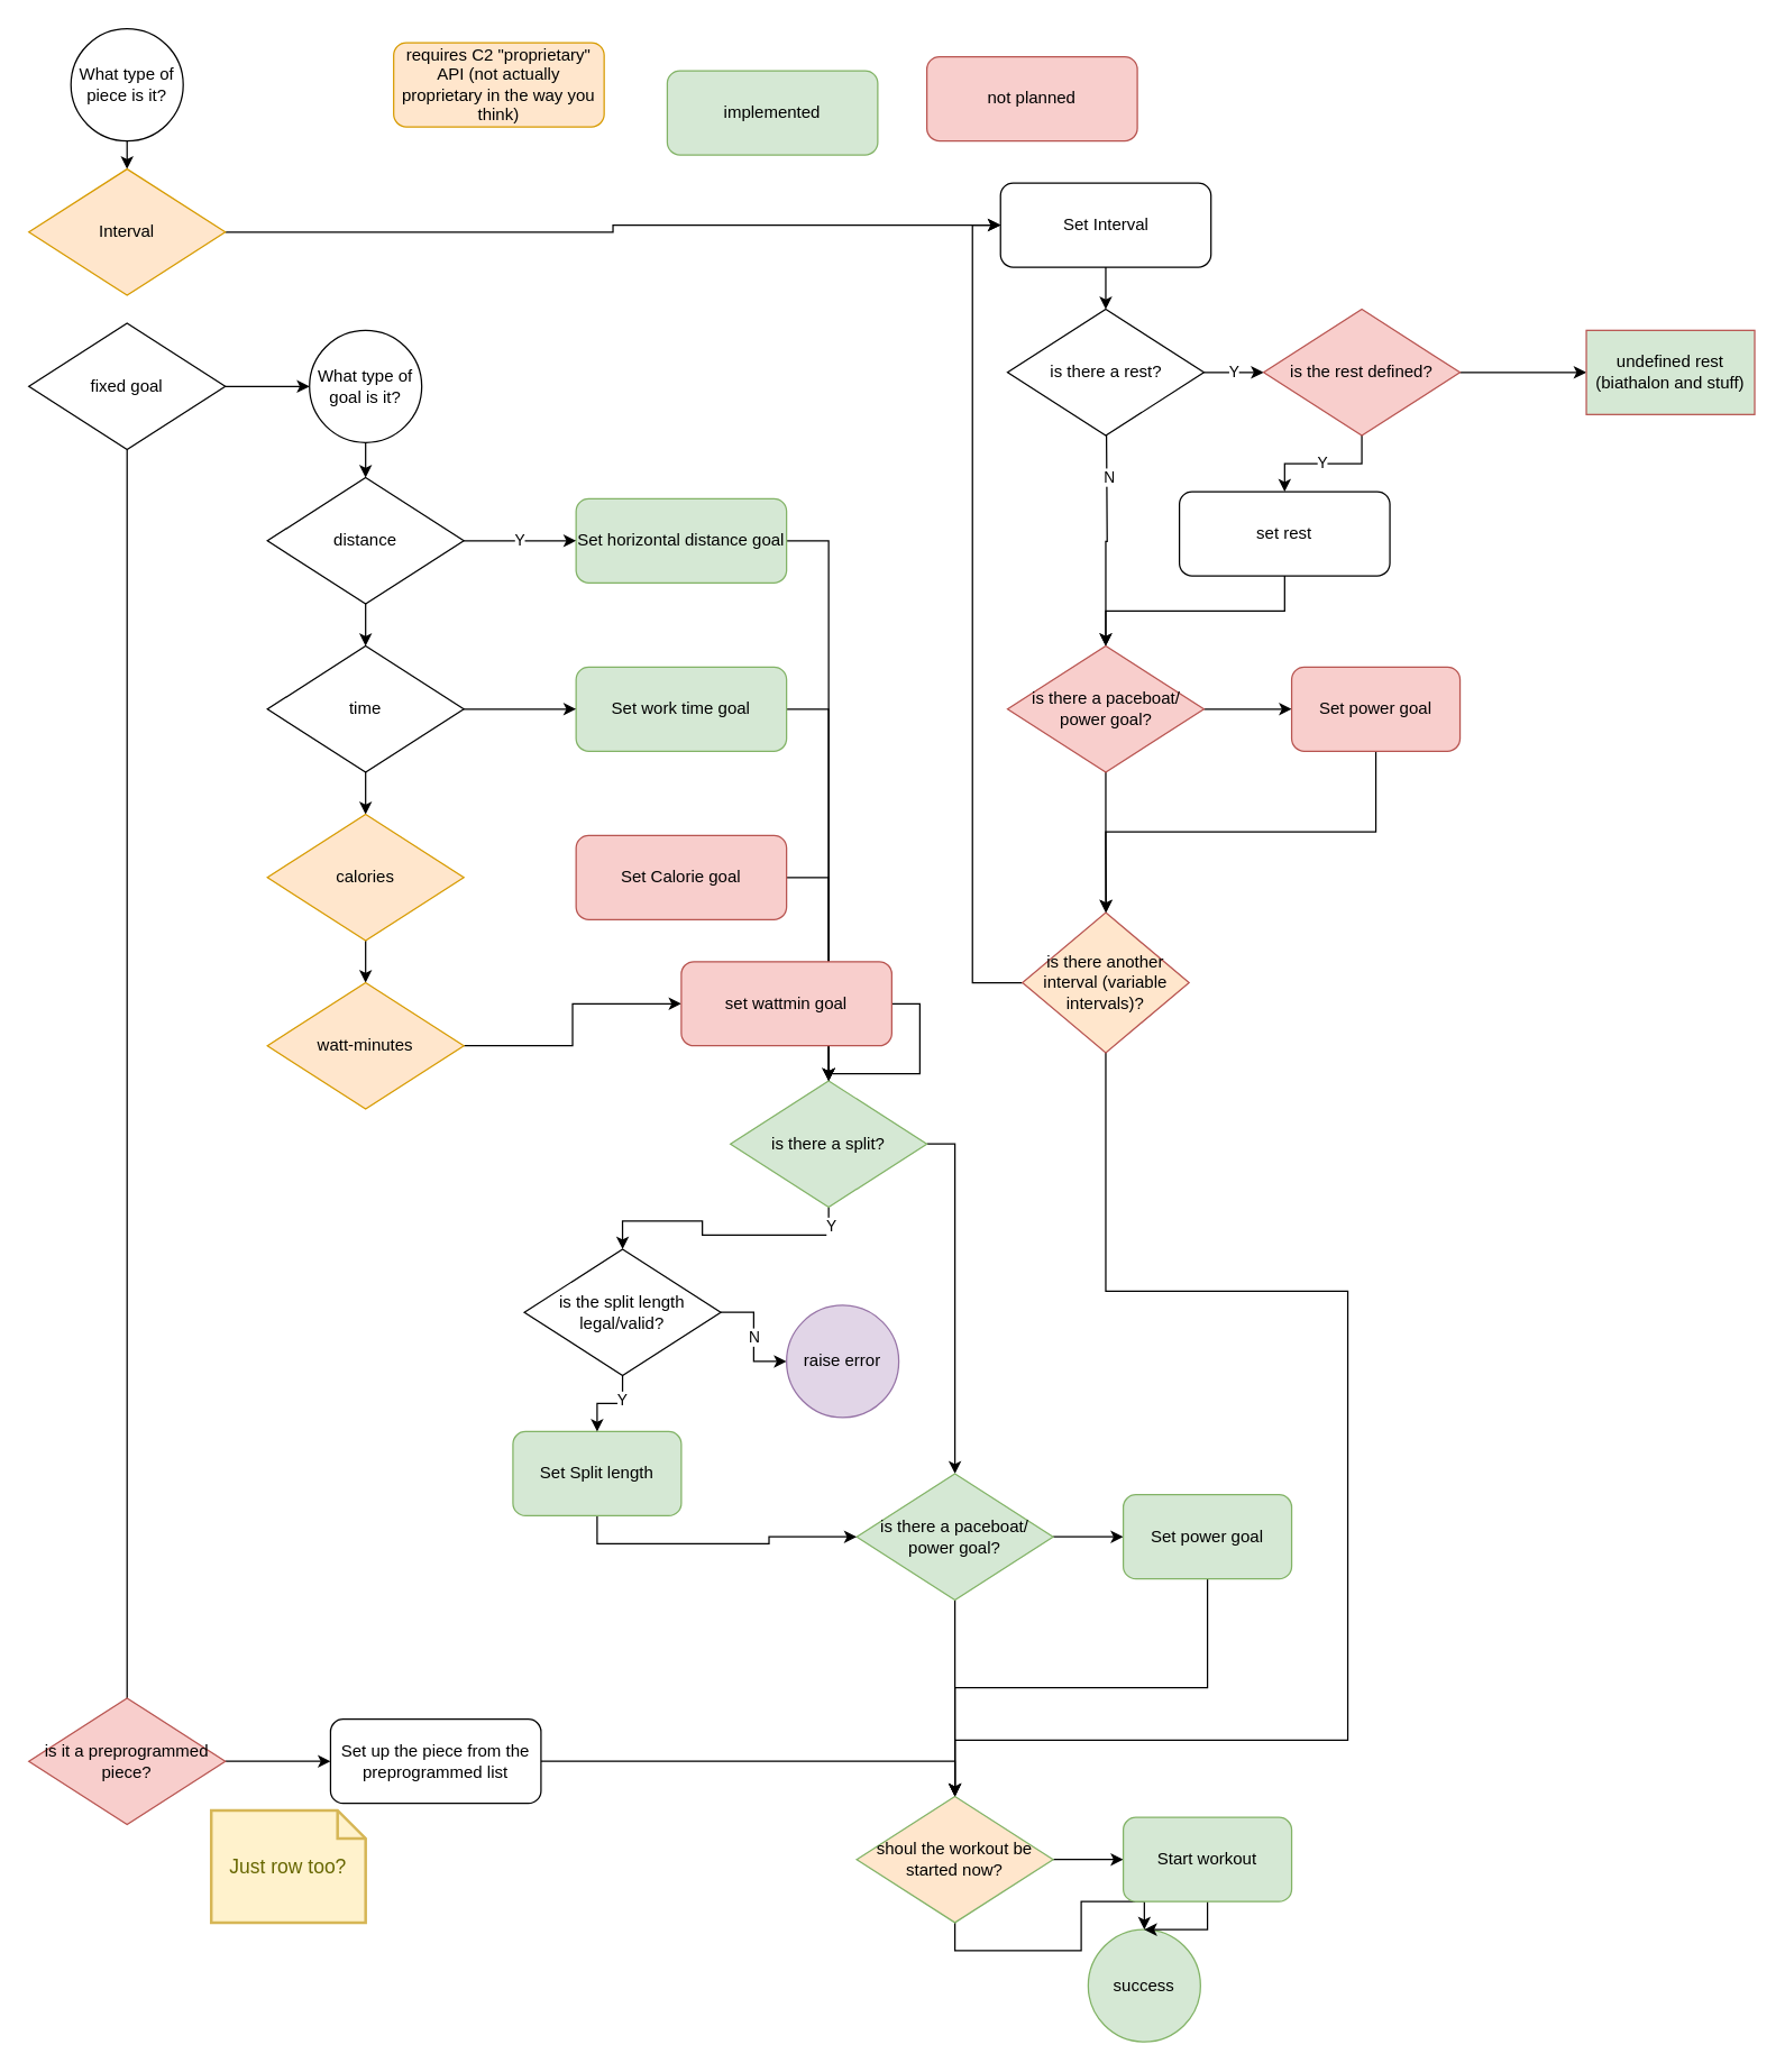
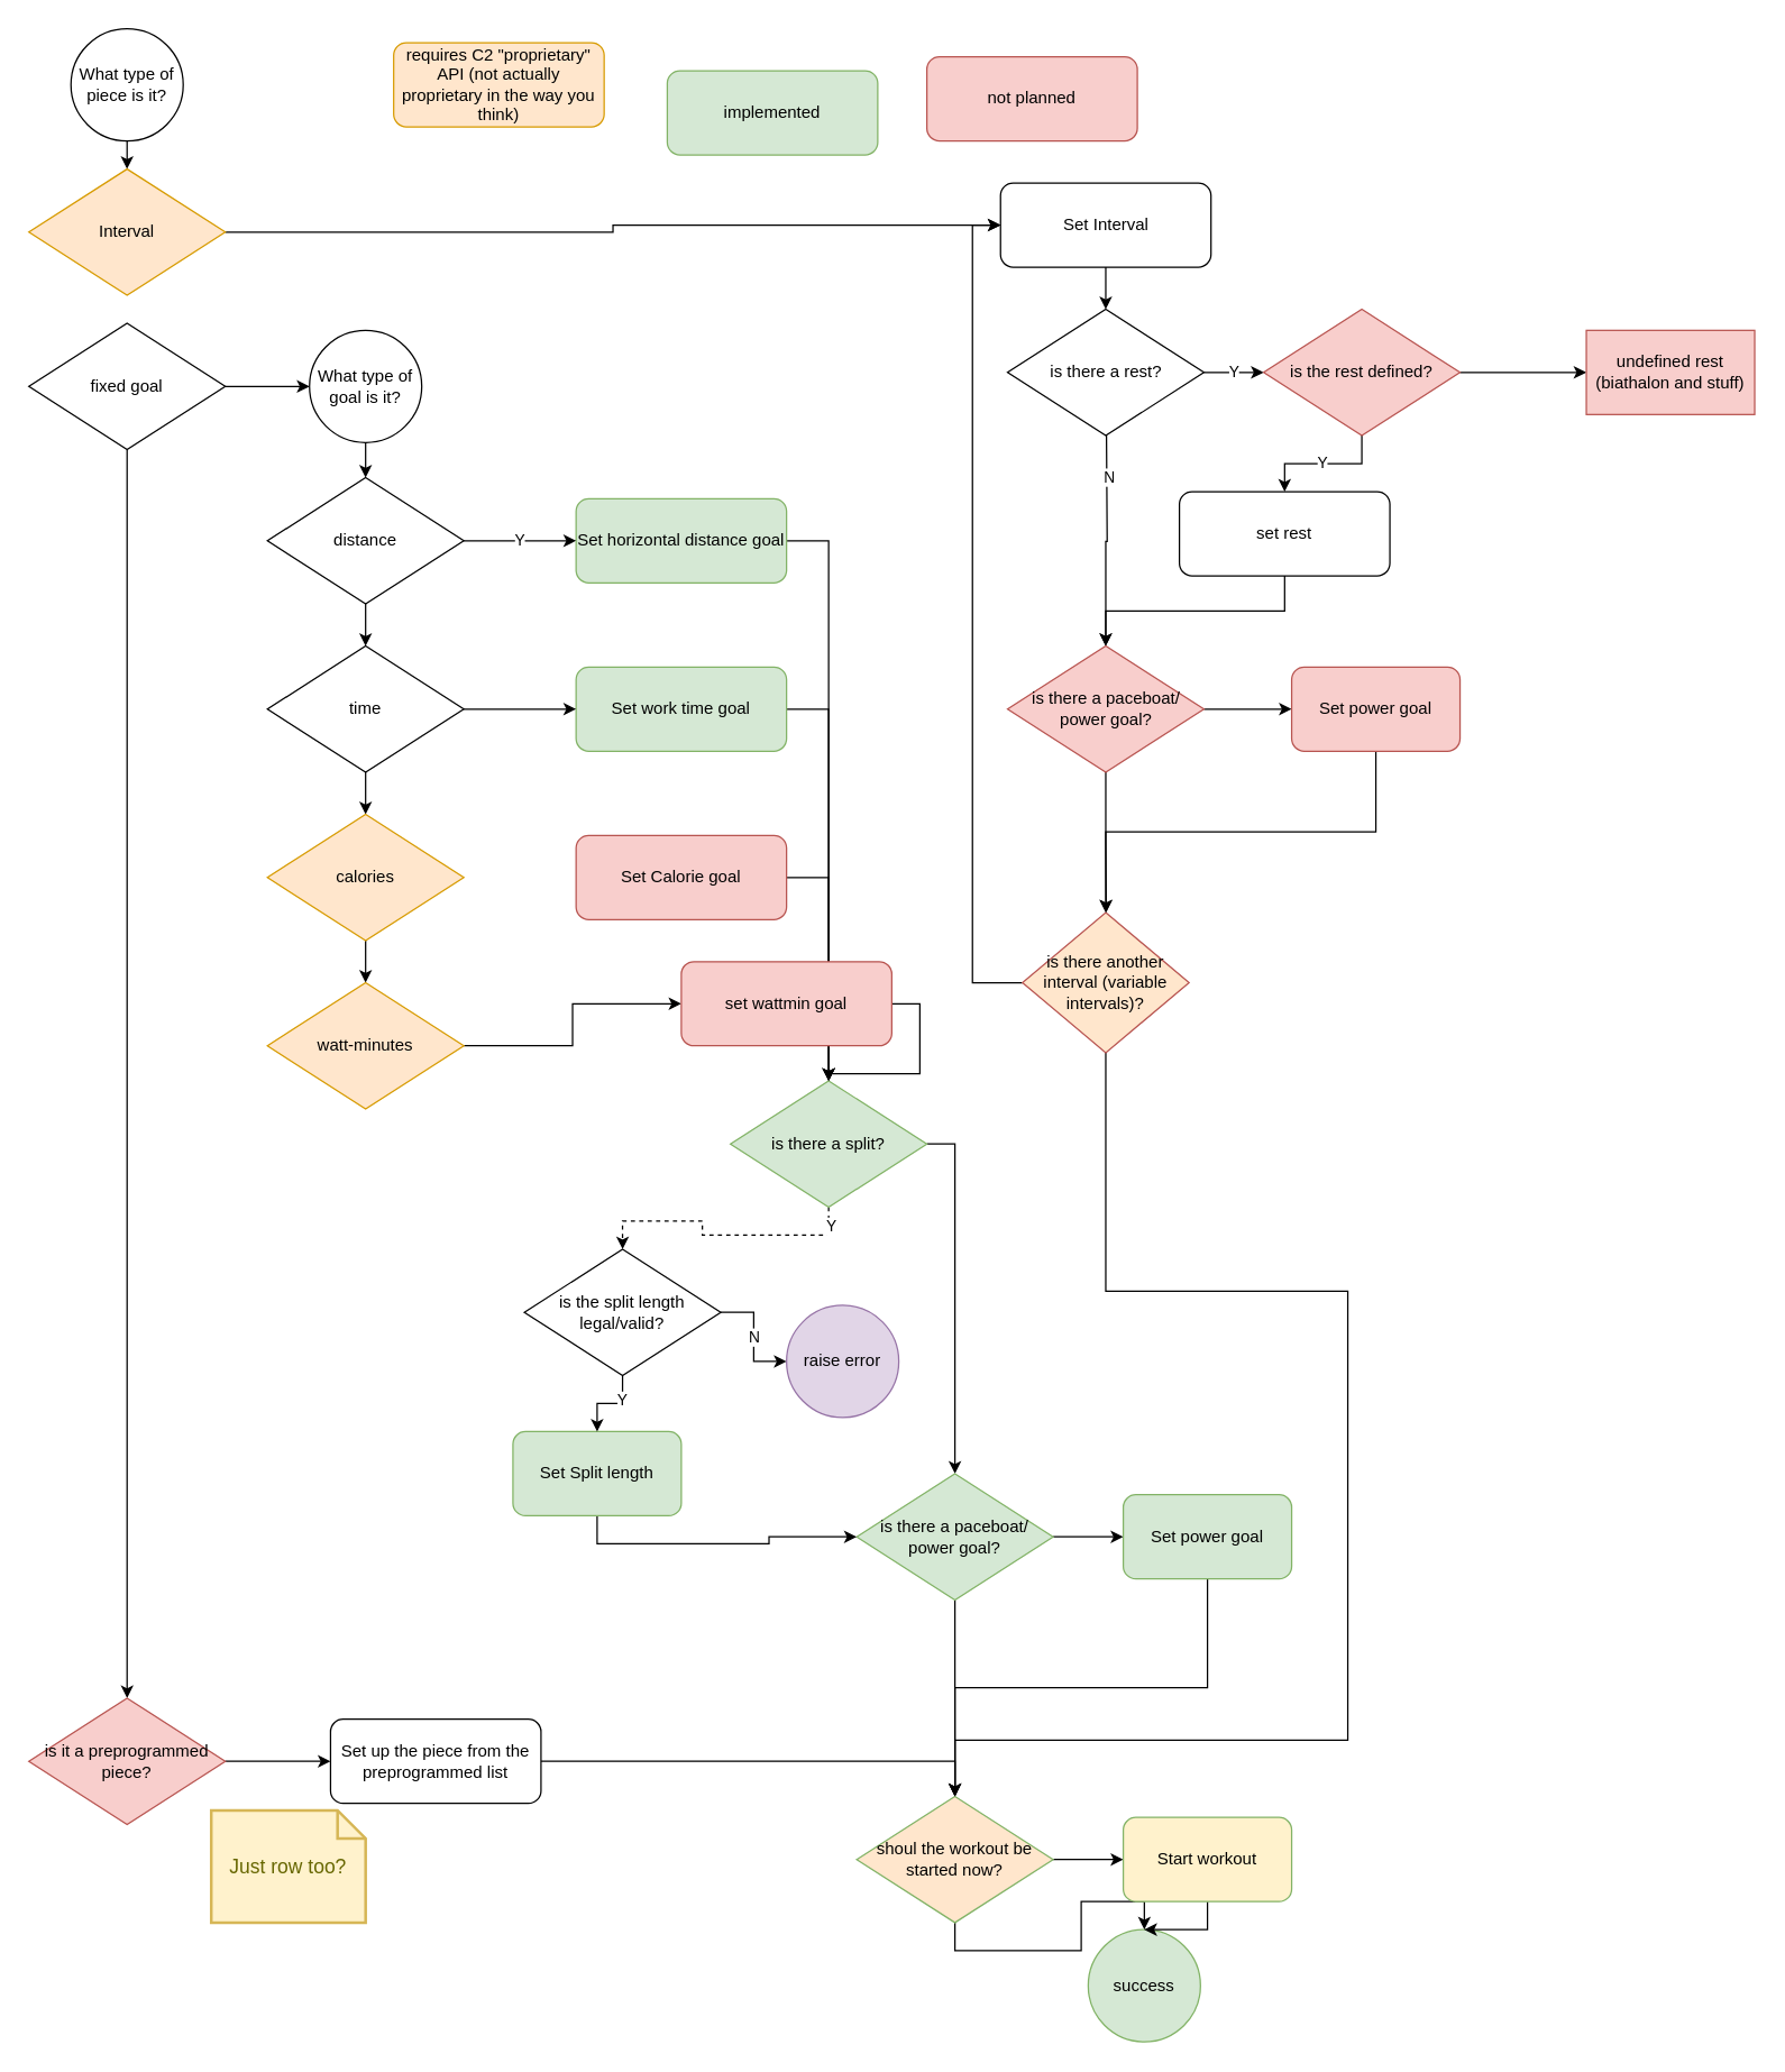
- <mxCell id="77" value="undefined rest (biathalon and stuff)" style="whiteSpace=wrap;html=1;fillColor=#d5e8d4;strokeColor=#b85450;" parent="1" vertex="1"><mxGeometry x="1130" y="235" width="120" height="60" as="geometry" /></mxCell>
+ <mxCell id="77" value="undefined rest (biathalon and stuff)" style="whiteSpace=wrap;html=1;fillColor=#f8cecc;strokeColor=#b85450;" parent="1" vertex="1"><mxGeometry x="1130" y="235" width="120" height="60" as="geometry" /></mxCell>
- <mxCell id="26" style="edgeStyle=orthogonalEdgeStyle;rounded=0;orthogonalLoop=1;jettySize=auto;html=1;exitX=0.5;exitY=1;exitDx=0;exitDy=0;entryX=0.5;entryY=0;entryDx=0;entryDy=0;" parent="1" source="28" target="63" edge="1"><mxGeometry relative="1" as="geometry" /></mxCell>
+ <mxCell id="26" style="edgeStyle=orthogonalEdgeStyle;rounded=0;orthogonalLoop=1;jettySize=auto;html=1;exitX=0.5;exitY=1;exitDx=0;exitDy=0;entryX=0.5;entryY=0;entryDx=0;entryDy=0;dashed=1;" parent="1" source="28" target="63" edge="1"><mxGeometry relative="1" as="geometry" /></mxCell>
- <mxCell id="22" style="edgeStyle=orthogonalEdgeStyle;rounded=0;orthogonalLoop=1;jettySize=auto;html=1;exitX=0.5;exitY=1;exitDx=0;exitDy=0;entryX=0.5;entryY=0;entryDx=0;entryDy=0;endArrow=none;" parent="1" source="24" target="30" edge="1"><mxGeometry relative="1" as="geometry" /></mxCell>
+ <mxCell id="22" style="edgeStyle=orthogonalEdgeStyle;rounded=0;orthogonalLoop=1;jettySize=auto;html=1;exitX=0.5;exitY=1;exitDx=0;exitDy=0;entryX=0.5;entryY=0;entryDx=0;entryDy=0;" parent="1" source="24" target="30" edge="1"><mxGeometry relative="1" as="geometry" /></mxCell>
- <mxCell id="49" value="Start workout" style="whiteSpace=wrap;html=1;rounded=1;fillColor=#d5e8d4;strokeColor=#82b366;" parent="1" vertex="1"><mxGeometry x="800" y="1295" width="120" height="60" as="geometry" /></mxCell>
+ <mxCell id="49" value="Start workout" style="whiteSpace=wrap;html=1;rounded=1;fillColor=#fff2cc;strokeColor=#82b366;" parent="1" vertex="1"><mxGeometry x="800" y="1295" width="120" height="60" as="geometry" /></mxCell>
